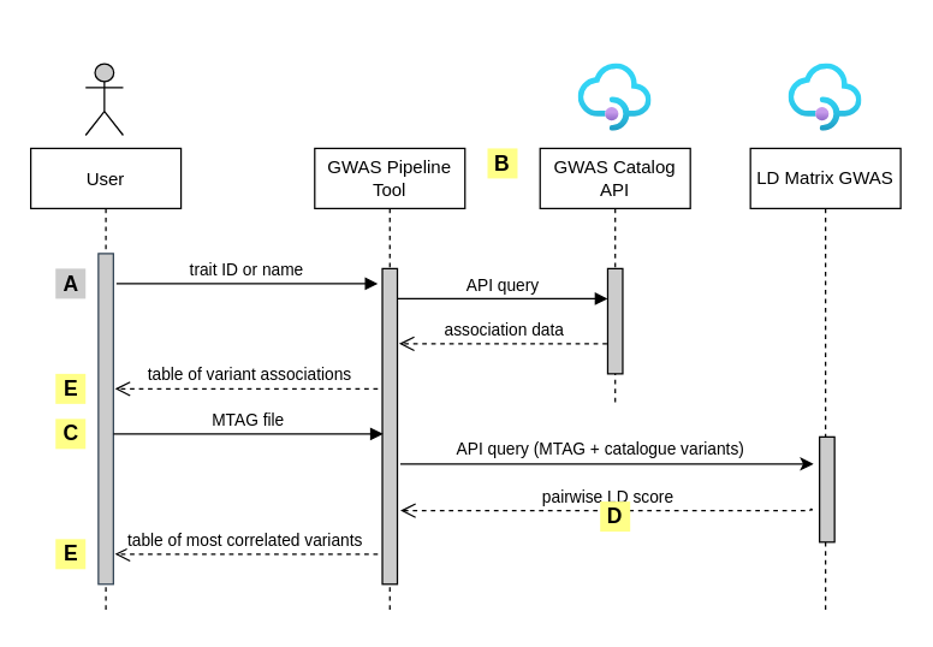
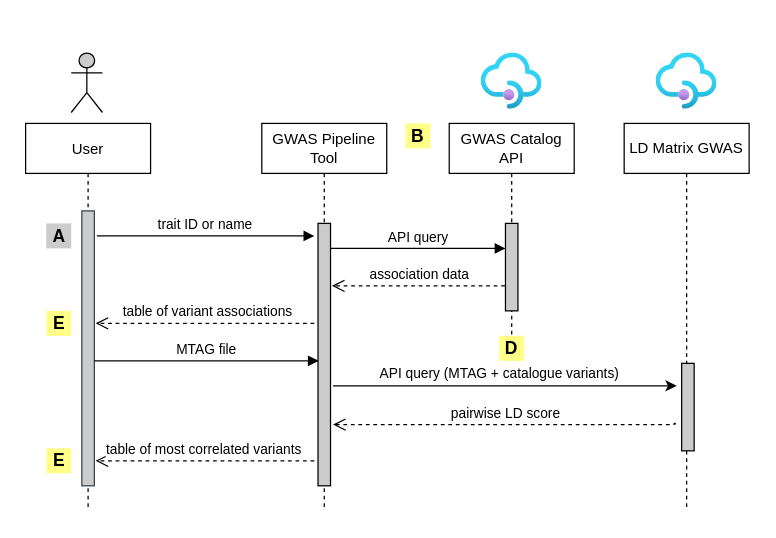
- <mxCell id="7" value="&lt;b&gt;C&lt;/b&gt;" style="rounded=0;whiteSpace=wrap;html=1;fontSize=14;fillColor=#ffff88;strokeColor=none;" vertex="1" parent="2"><mxGeometry x="16.5" y="180" width="20" height="20" as="geometry" /></mxCell>
- <mxCell id="27" value="&lt;b&gt;D&lt;/b&gt;" style="rounded=0;whiteSpace=wrap;html=1;fontSize=14;fillColor=#ffff88;strokeColor=none;" vertex="1" parent="1"><mxGeometry x="398.99" y="333" width="20" height="20" as="geometry" /></mxCell>
+ <mxCell id="27" value="&lt;b&gt;D&lt;/b&gt;" style="rounded=0;whiteSpace=wrap;html=1;fontSize=14;fillColor=#ffff88;strokeColor=none;" vertex="1" parent="1"><mxGeometry x="398.99" y="268" width="20" height="20" as="geometry" /></mxCell>
